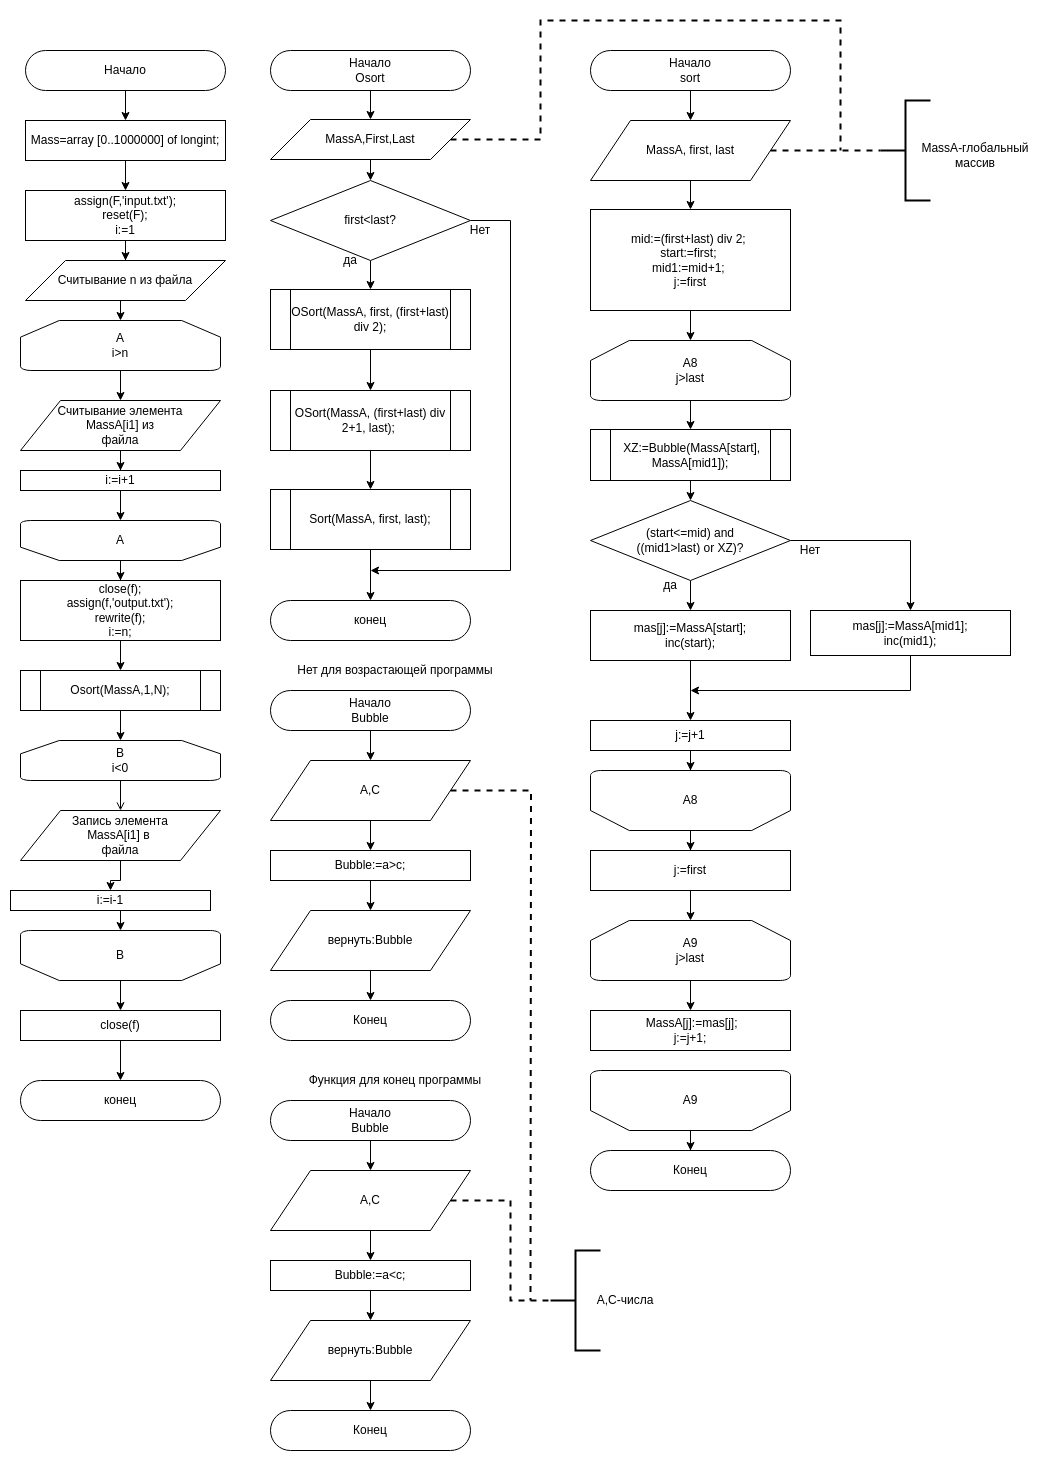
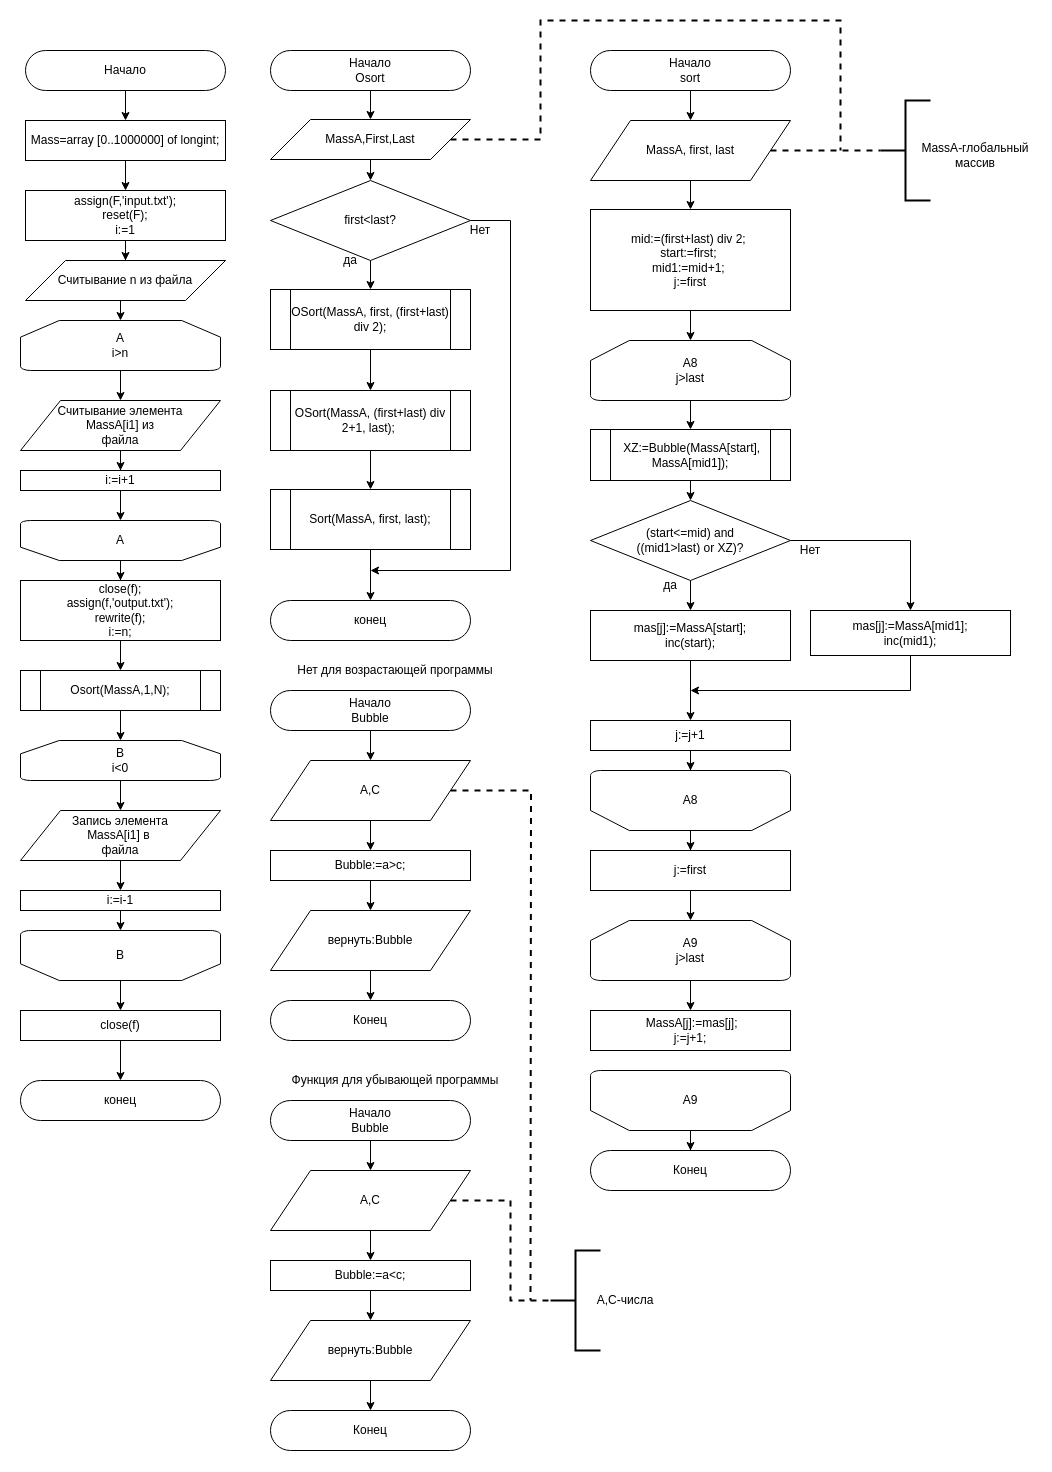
- <mxCell id="20" style="edgeStyle=orthogonalEdgeStyle;rounded=0;orthogonalLoop=1;jettySize=auto;html=1;exitX=0.5;exitY=1;exitDx=0;exitDy=0;exitPerimeter=0;endArrow=open;" parent="1" source="21" target="25" edge="1"><mxGeometry relative="1" as="geometry" /></mxCell>
+ <mxCell id="20" style="edgeStyle=orthogonalEdgeStyle;rounded=0;orthogonalLoop=1;jettySize=auto;html=1;exitX=0.5;exitY=1;exitDx=0;exitDy=0;exitPerimeter=0;" parent="1" source="21" target="25" edge="1"><mxGeometry relative="1" as="geometry" /></mxCell>
- <mxCell id="34" value="i:=i-1" style="rounded=0;whiteSpace=wrap;html=1;strokeWidth=1;" parent="1" vertex="1"><mxGeometry x="10" y="890" width="200" height="20" as="geometry" /></mxCell>
+ <mxCell id="34" value="i:=i-1" style="rounded=0;whiteSpace=wrap;html=1;strokeWidth=1;" parent="1" vertex="1"><mxGeometry y="890" width="200" height="20" as="geometry" x="20" /></mxCell>
- <mxCell id="96" value="Функция для конец программы" style="text;html=1;strokeColor=none;fillColor=none;align=center;verticalAlign=middle;whiteSpace=wrap;rounded=0;" vertex="1" parent="1"><mxGeometry x="280" y="1070" width="230" height="20" as="geometry" /></mxCell>
+ <mxCell id="96" value="Функция для убывающей программы" style="text;html=1;strokeColor=none;fillColor=none;align=center;verticalAlign=middle;whiteSpace=wrap;rounded=0;" vertex="1" parent="1"><mxGeometry x="280" y="1070" width="230" height="20" as="geometry" /></mxCell>
